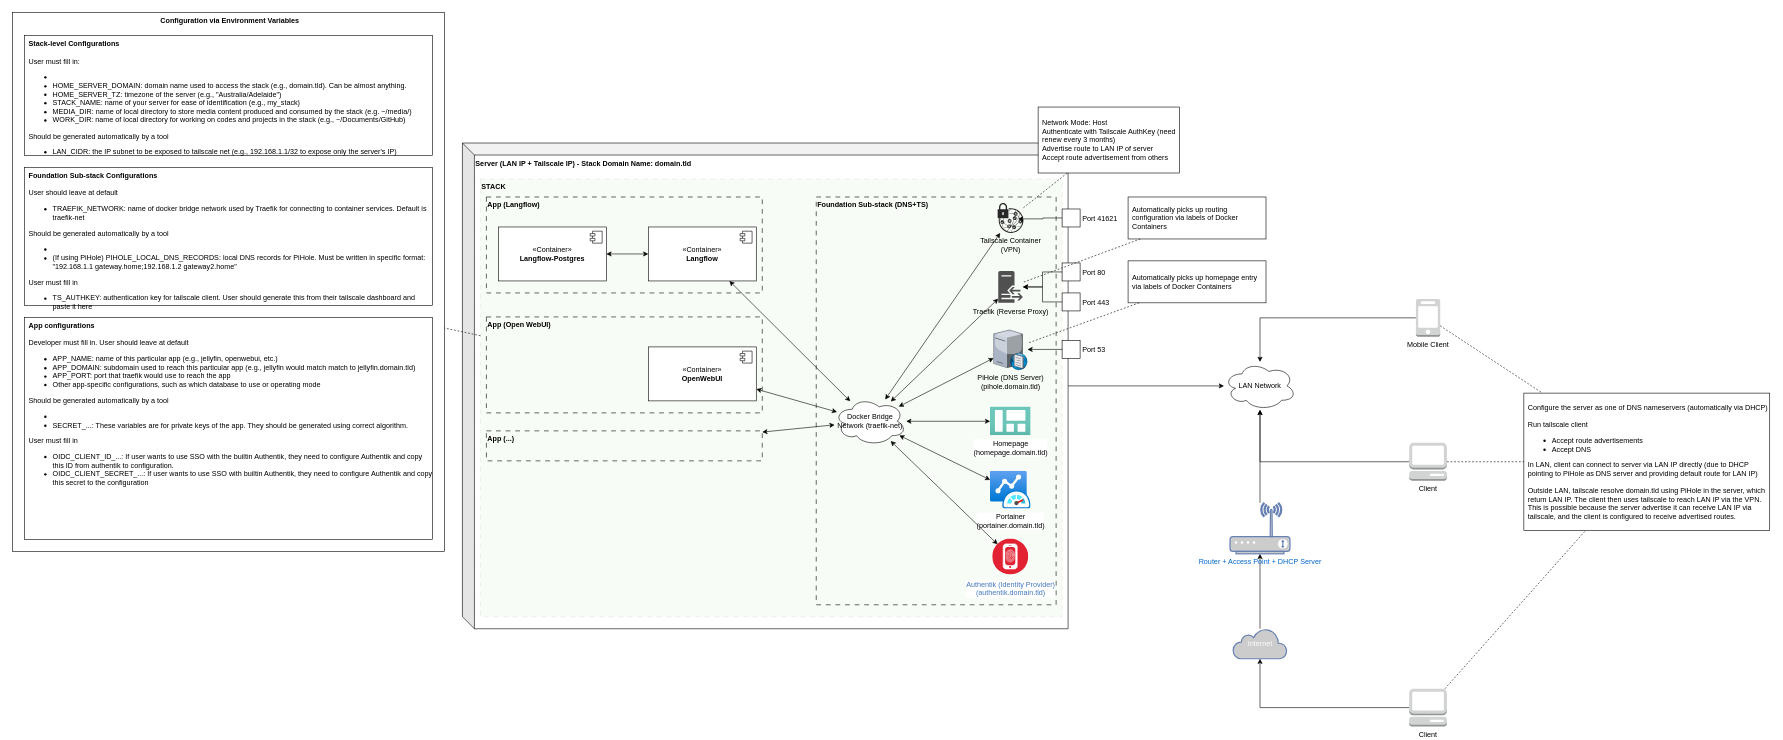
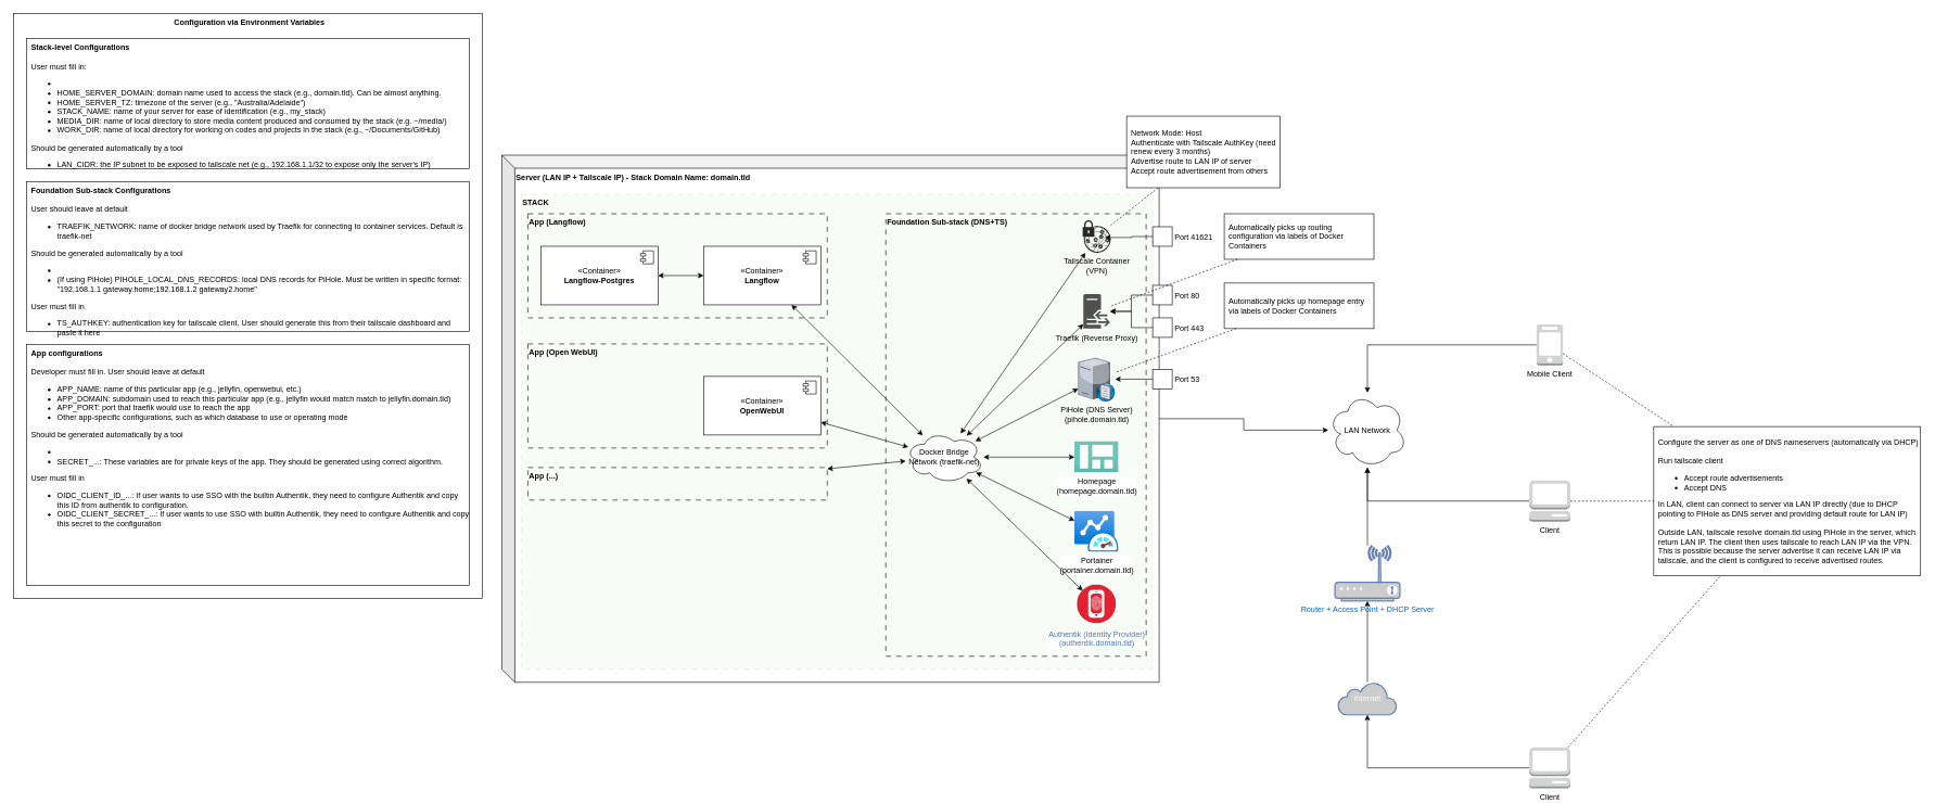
- <mxCell id="65" value="" style="endArrow=none;dashed=1;html=1;rounded=0;" edge="1" parent="1" source="3" target="57"><mxGeometry width="50" height="50" relative="1" as="geometry"><mxPoint x="1715" y="356" as="sourcePoint" /><mxPoint x="1789" y="298" as="targetPoint" /></mxGeometry></mxCell>
- <mxCell id="11" value="LAN Network" style="ellipse;shape=cloud;whiteSpace=wrap;html=1;" vertex="1" parent="1"><mxGeometry x="2040" y="603" width="120" height="80" as="geometry" /></mxCell>
+ <mxCell id="11" value="LAN Network" style="ellipse;shape=cloud;whiteSpace=wrap;html=1;" vertex="1" parent="1"><mxGeometry x="2040" y="603" width="120" height="115" as="geometry" /></mxCell>
